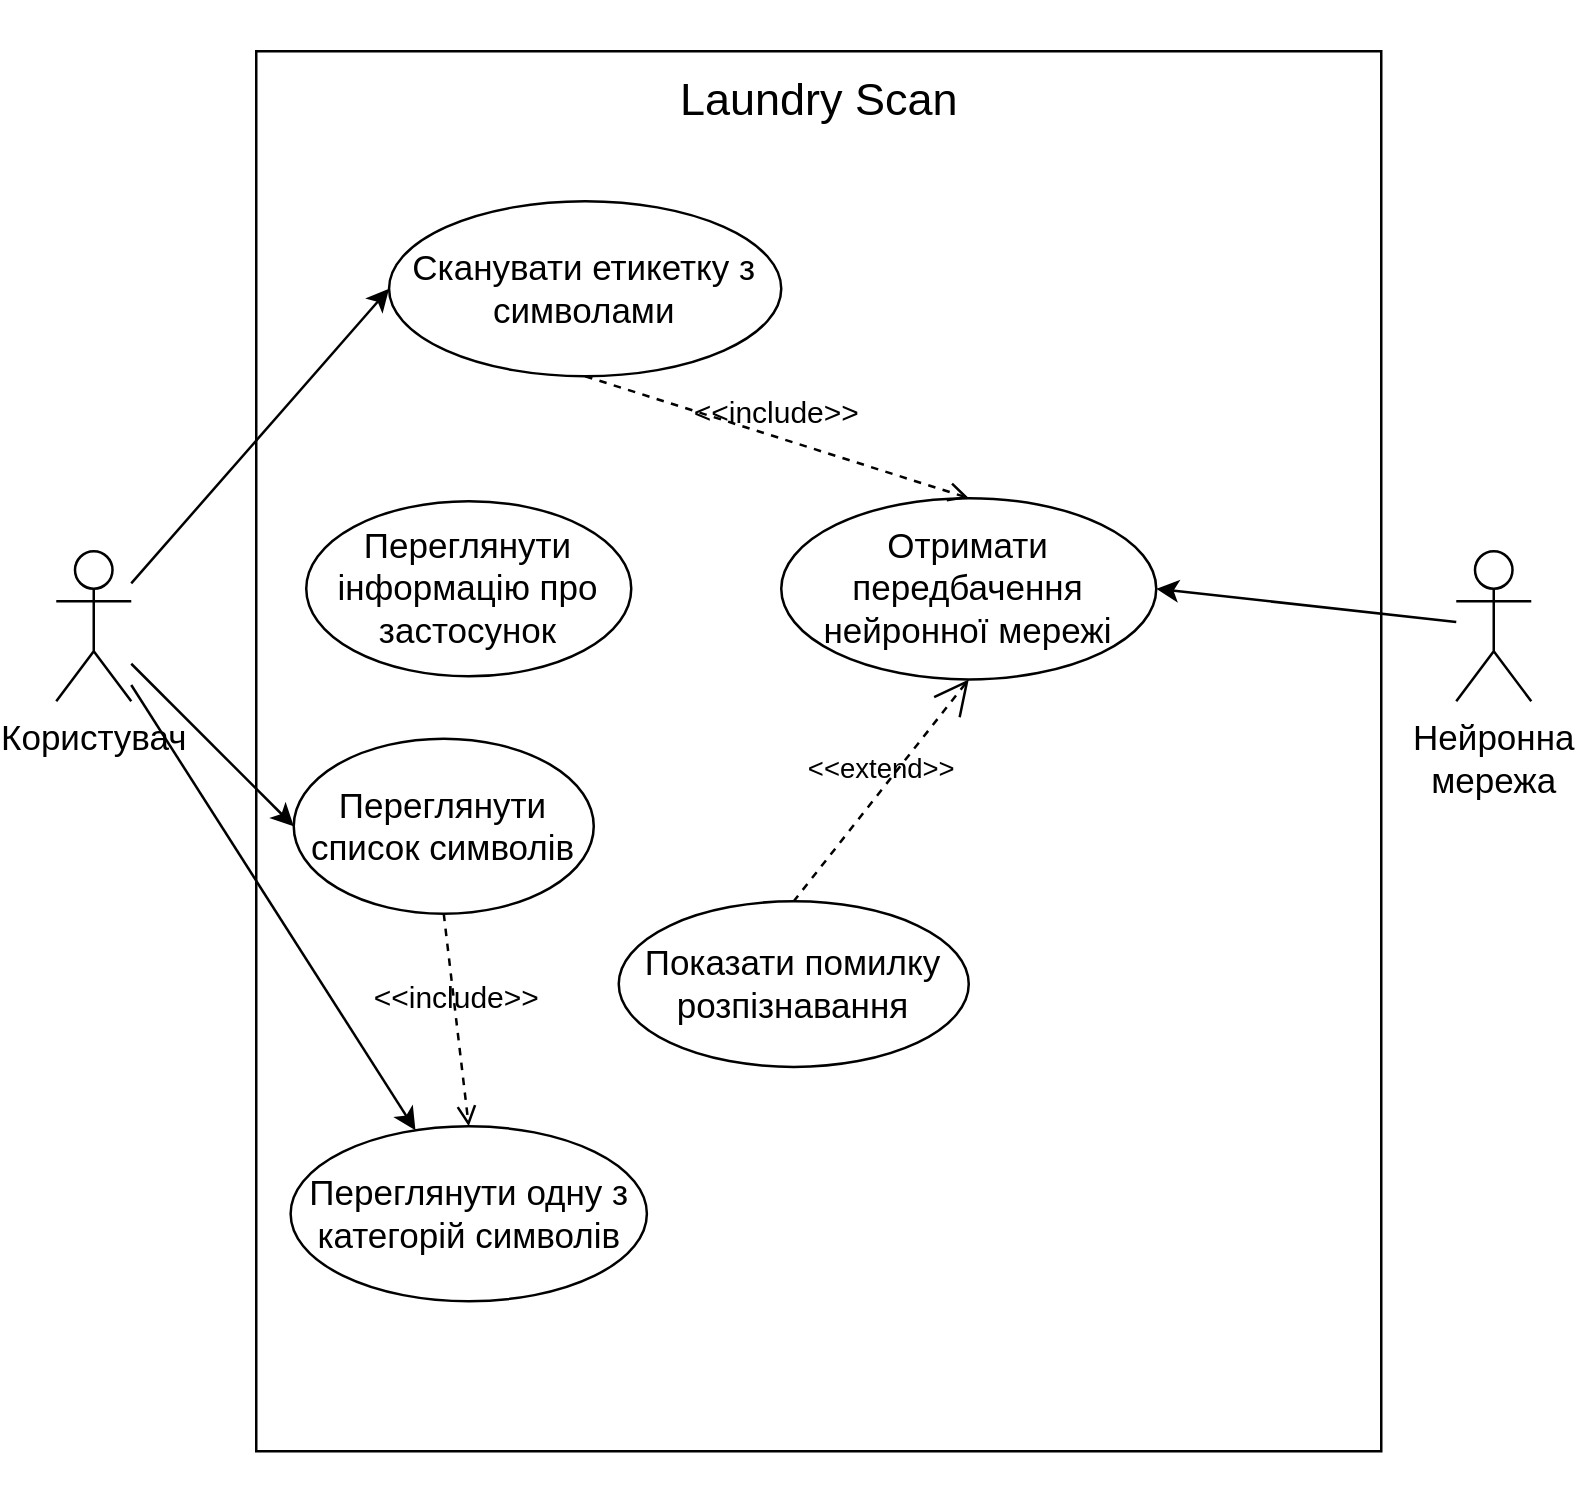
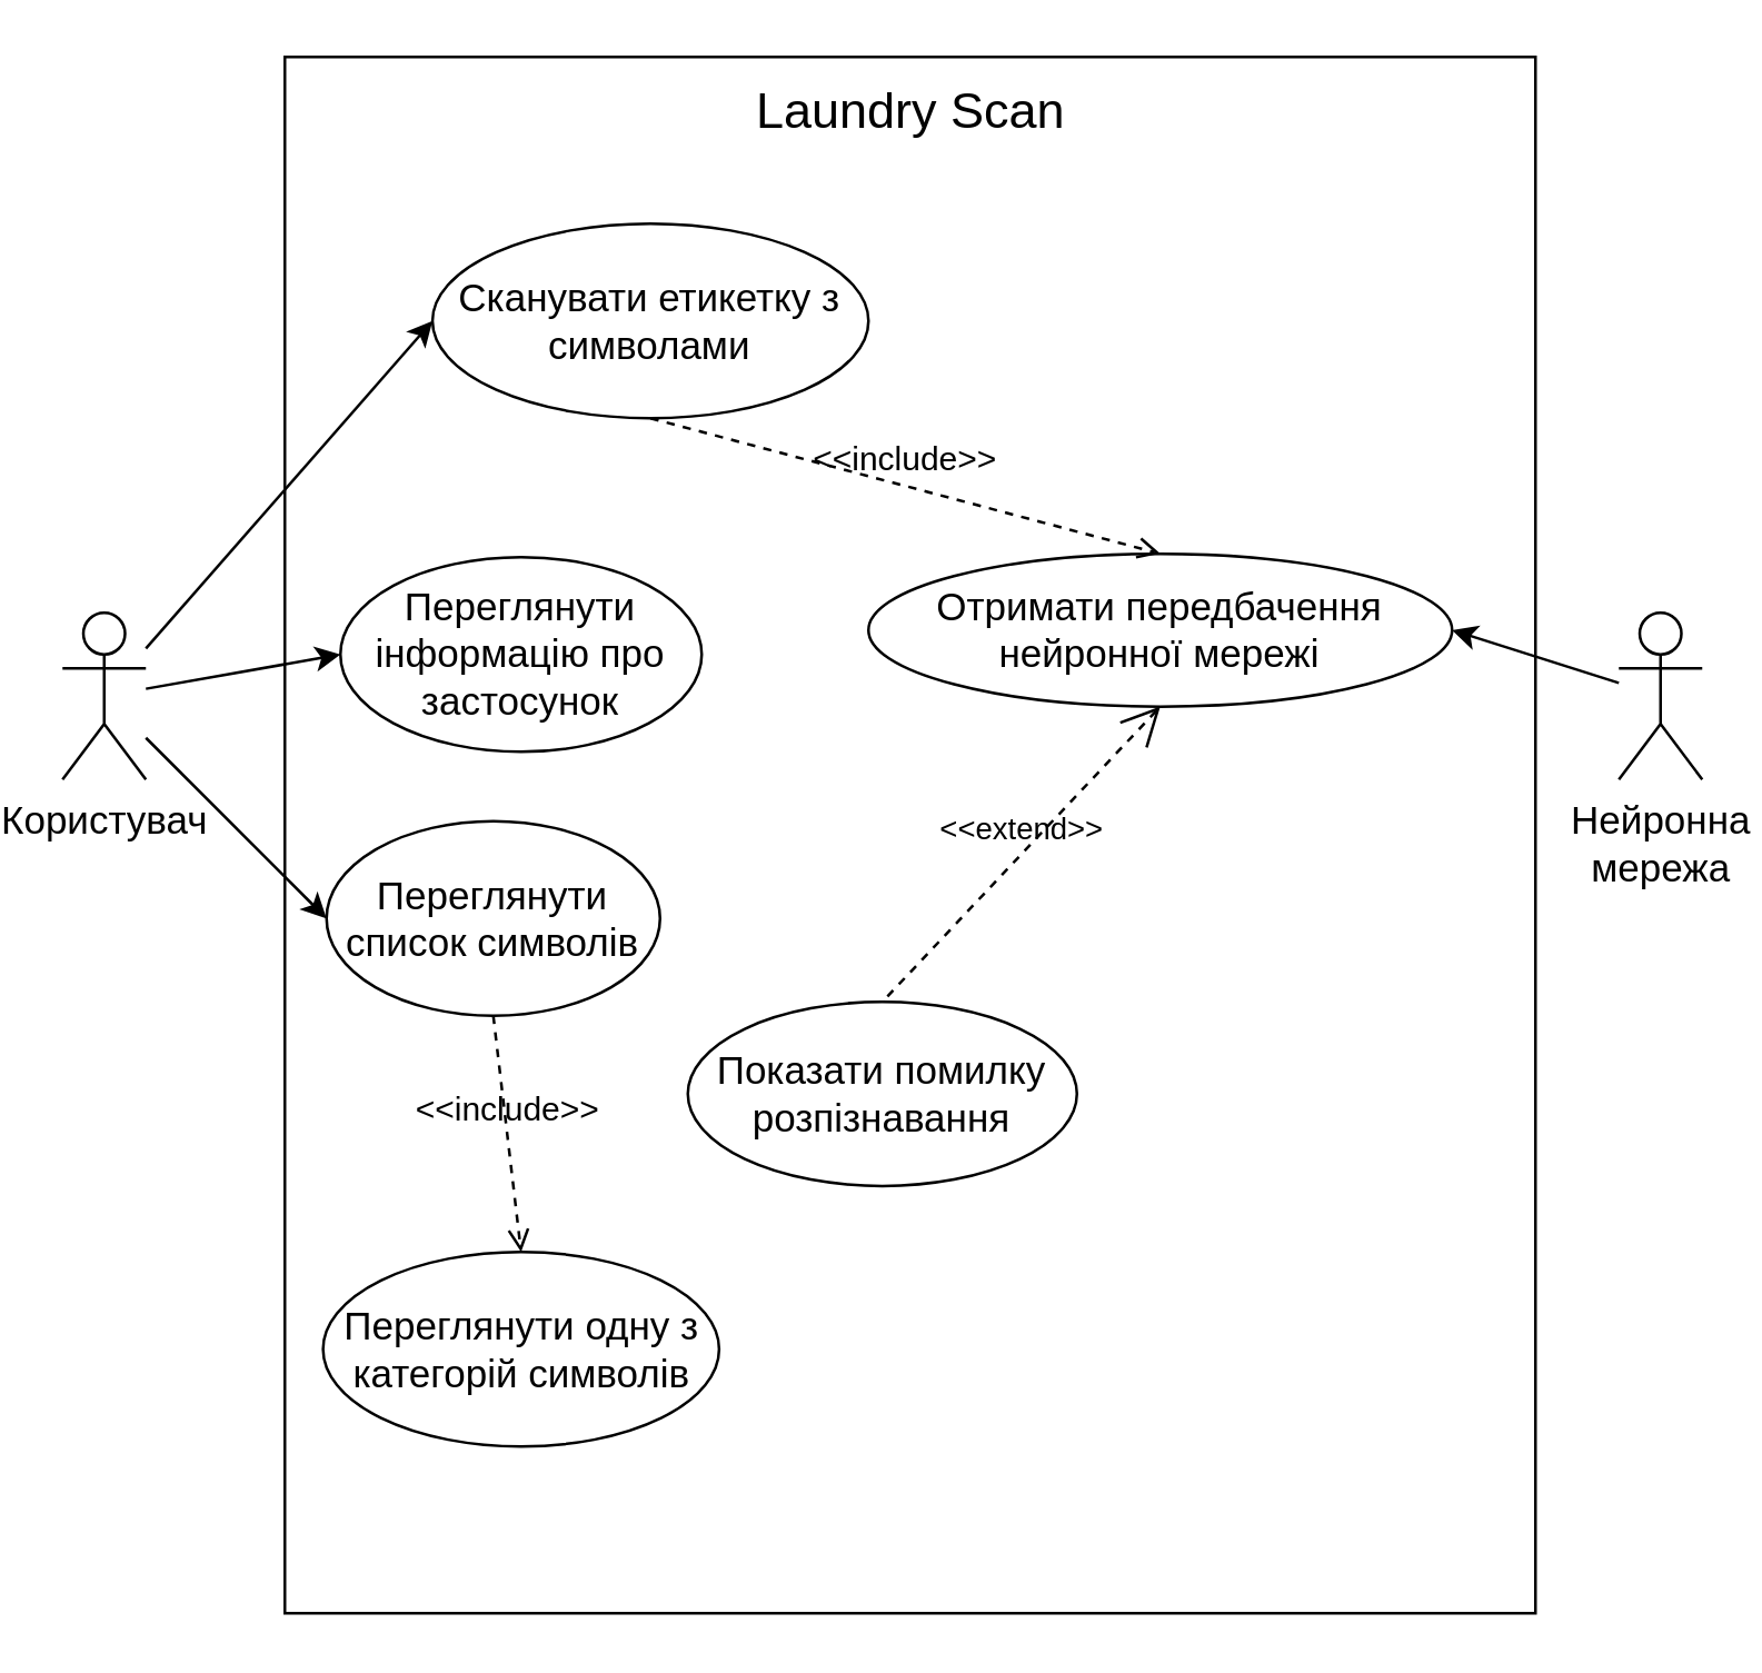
- <mxCell id="12" value="&lt;font style=&quot;font-size: 14px&quot;&gt;Отримати передбачення нейронної мережі&lt;br&gt;&lt;/font&gt;" style="ellipse;whiteSpace=wrap;html=1;" parent="1" vertex="1"><mxGeometry x="310" y="198.75" width="150" height="72.5" as="geometry" /></mxCell>
+ <mxCell id="12" value="&lt;font style=&quot;font-size: 14px&quot;&gt;Отримати передбачення нейронної мережі&lt;br&gt;&lt;/font&gt;" style="ellipse;whiteSpace=wrap;html=1;" parent="1" vertex="1"><mxGeometry x="310" y="198.75" width="210" height="55" as="geometry" /></mxCell>
- <mxCell id="10" value="" style="endArrow=classic;html=1;" parent="1" source="3" target="7" edge="1"><mxGeometry width="50" height="50" relative="1" as="geometry"><mxPoint x="40" y="310" as="sourcePoint" /><mxPoint x="370" y="240" as="targetPoint" /></mxGeometry></mxCell>
+ <mxCell id="10" value="" style="endArrow=classic;html=1;entryX=0;entryY=0.5;entryDx=0;entryDy=0;" parent="1" source="3" target="9" edge="1"><mxGeometry width="50" height="50" relative="1" as="geometry"><mxPoint x="40" y="310" as="sourcePoint" /><mxPoint x="370" y="240" as="targetPoint" /></mxGeometry></mxCell>
